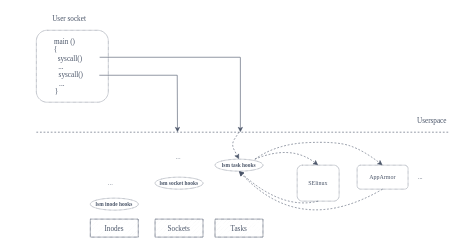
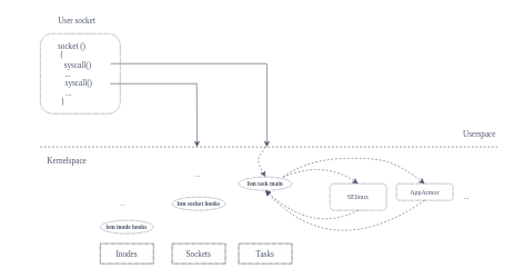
- <mxCell id="6" value="          main ()&#10;{&#10;                syscall()&#10;      ...&#10;                 syscall()&#10;       ...&#10; }" style="text;fillColor=none;align=center;verticalAlign=middle;rounded=0;dashed=1;dashPattern=1 1;fontFamily=Maven Pro;fontSource=https%3A%2F%2Ffonts.googleapis.com%2Fcss%3Ffamily%3DMaven%2BPro;labelBackgroundColor=none;fontColor=#4A5568;" parent="1" vertex="1"><mxGeometry x="20" y="40" width="145" height="140" as="geometry" /></mxCell>
+ <mxCell id="6" value="          socket ()&#10;{&#10;                syscall()&#10;      ...&#10;                 syscall()&#10;       ...&#10; }" style="text;fillColor=none;align=center;verticalAlign=middle;rounded=0;dashed=1;dashPattern=1 1;fontFamily=Maven Pro;fontSource=https%3A%2F%2Ffonts.googleapis.com%2Fcss%3Ffamily%3DMaven%2BPro;labelBackgroundColor=none;fontColor=#4A5568;" parent="1" vertex="1"><mxGeometry x="20" y="40" width="145" height="140" as="geometry" /></mxCell>
+ <mxCell id="4" value="Kernelspace" style="text;fillColor=none;align=center;verticalAlign=middle;rounded=0;fontFamily=Maven Pro;fontSource=https%3A%2F%2Ffonts.googleapis.com%2Fcss%3Ffamily%3DMaven%2BPro;fontColor=#4A5568;" parent="1" vertex="1"><mxGeometry x="80" y="230" width="40" height="20" as="geometry" /></mxCell>
- <mxCell id="18" value="lsm task hooks" style="text;fillColor=none;align=center;verticalAlign=middle;rounded=0;dashed=1;dashPattern=1 1;fontSize=9;fontFamily=Maven Pro;fontSource=https%3A%2F%2Ffonts.googleapis.com%2Fcss%3Ffamily%3DMaven%2BPro;fontStyle=1;fontColor=#4A5568;" parent="1" vertex="1"><mxGeometry x="345" y="265" width="106" height="20" as="geometry" /></mxCell>
+ <mxCell id="18" value="lsm task main" style="text;fillColor=none;align=center;verticalAlign=middle;rounded=0;dashed=1;dashPattern=1 1;fontSize=9;fontFamily=Maven Pro;fontSource=https%3A%2F%2Ffonts.googleapis.com%2Fcss%3Ffamily%3DMaven%2BPro;fontStyle=1;fontColor=#4A5568;" parent="1" vertex="1"><mxGeometry x="345" y="265" width="106" height="20" as="geometry" /></mxCell>
- <mxCell id="25" value="AppArmor" style="rounded=1;dashed=1;dashPattern=1 1;fillColor=none;fontSize=10;fontFamily=Maven Pro;fontSource=https%3A%2F%2Ffonts.googleapis.com%2Fcss%3Ffamily%3DMaven%2BPro;strokeColor=#4a5568;fontColor=#4A5568;" parent="1" vertex="1"><mxGeometry x="595" y="275" width="85" height="40" as="geometry" /></mxCell>
+ <mxCell id="25" value="AppArmor" style="rounded=1;dashed=1;dashPattern=1 1;fillColor=none;fontSize=10;fontFamily=Maven Pro;fontSource=https%3A%2F%2Ffonts.googleapis.com%2Fcss%3Ffamily%3DMaven%2BPro;strokeColor=#4a5568;fontColor=#4A5568;" parent="1" vertex="1"><mxGeometry x="595" y="275" width="85" height="25" as="geometry" /></mxCell>
- <mxCell id="24" value="SElinux" style="rounded=1;dashed=1;dashPattern=1 1;fillColor=none;fontSize=10;fontFamily=Maven Pro;fontSource=https%3A%2F%2Ffonts.googleapis.com%2Fcss%3Ffamily%3DMaven%2BPro;strokeColor=#4a5568;fontColor=#4A5568;" parent="1" vertex="1"><mxGeometry x="495" y="275" width="70" height="60" as="geometry" /></mxCell>
+ <mxCell id="24" value="SElinux" style="rounded=1;dashed=1;dashPattern=1 1;fillColor=none;fontSize=10;fontFamily=Maven Pro;fontSource=https%3A%2F%2Ffonts.googleapis.com%2Fcss%3Ffamily%3DMaven%2BPro;strokeColor=#4a5568;fontColor=#4A5568;" parent="1" vertex="1"><mxGeometry x="495" y="275" width="85" height="40" as="geometry" /></mxCell>
